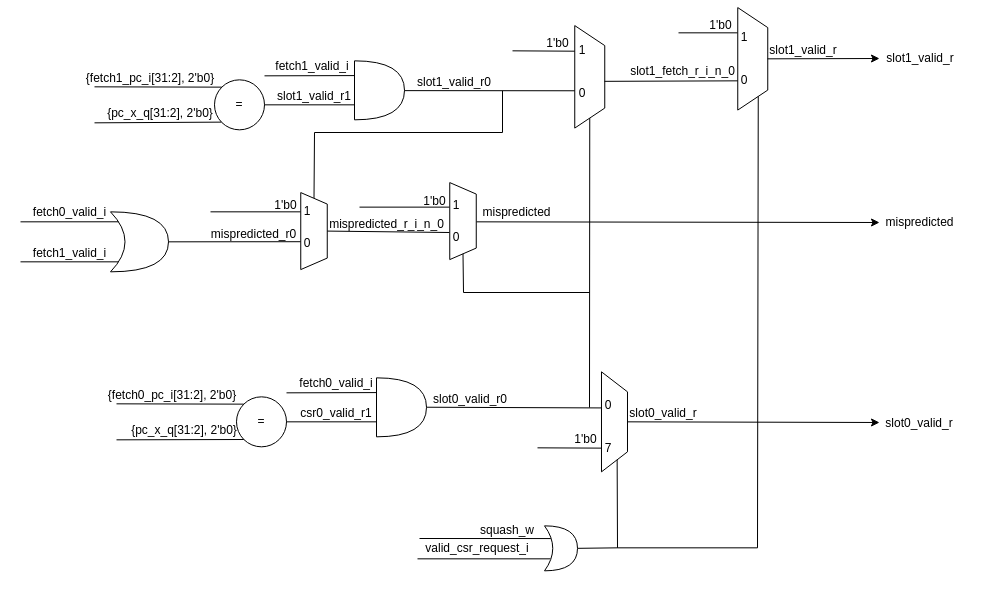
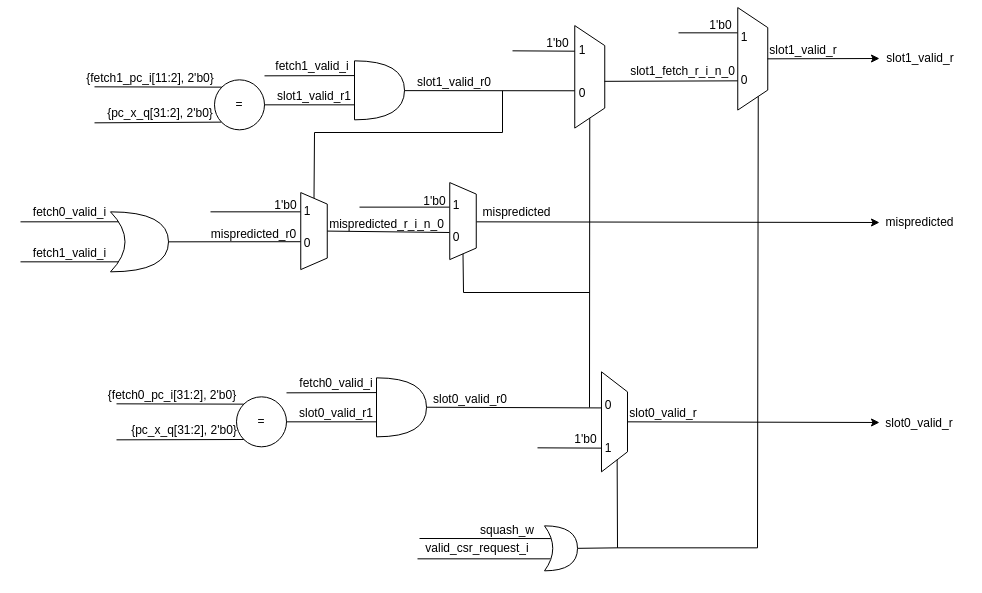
- <mxCell id="26" value="{fetch1_pc_i[31:2], 2'b0}" style="text;strokeColor=none;align=center;fillColor=none;html=1;verticalAlign=middle;whiteSpace=wrap;rounded=0;" parent="1" vertex="1"><mxGeometry x="80" y="73.33" width="140" height="10" as="geometry" /></mxCell>
+ <mxCell id="26" value="{fetch1_pc_i[11:2], 2'b0}" style="text;strokeColor=none;align=center;fillColor=none;html=1;verticalAlign=middle;whiteSpace=wrap;rounded=0;" parent="1" vertex="1"><mxGeometry x="80" y="73.33" width="140" height="10" as="geometry" /></mxCell>
- <mxCell id="49" value="csr0_valid_r1" style="text;strokeColor=none;align=center;fillColor=none;html=1;verticalAlign=middle;whiteSpace=wrap;rounded=0;" parent="1" vertex="1"><mxGeometry x="296" y="408.33" width="80" height="10" as="geometry" /></mxCell>
+ <mxCell id="49" value="slot0_valid_r1" style="text;strokeColor=none;align=center;fillColor=none;html=1;verticalAlign=middle;whiteSpace=wrap;rounded=0;" parent="1" vertex="1"><mxGeometry x="296" y="408.33" width="80" height="10" as="geometry" /></mxCell>
- <mxCell id="46" value="0&lt;br&gt;&lt;br&gt;&lt;br&gt;7" style="text;strokeColor=none;align=center;fillColor=none;html=1;verticalAlign=middle;whiteSpace=wrap;rounded=0;" parent="1" vertex="1"><mxGeometry x="602.5" y="396.33" width="10" height="60" as="geometry" /></mxCell>
+ <mxCell id="46" value="0&lt;br&gt;&lt;br&gt;&lt;br&gt;1" style="text;strokeColor=none;align=center;fillColor=none;html=1;verticalAlign=middle;whiteSpace=wrap;rounded=0;" parent="1" vertex="1"><mxGeometry x="602.5" y="396.33" width="10" height="60" as="geometry" /></mxCell>
